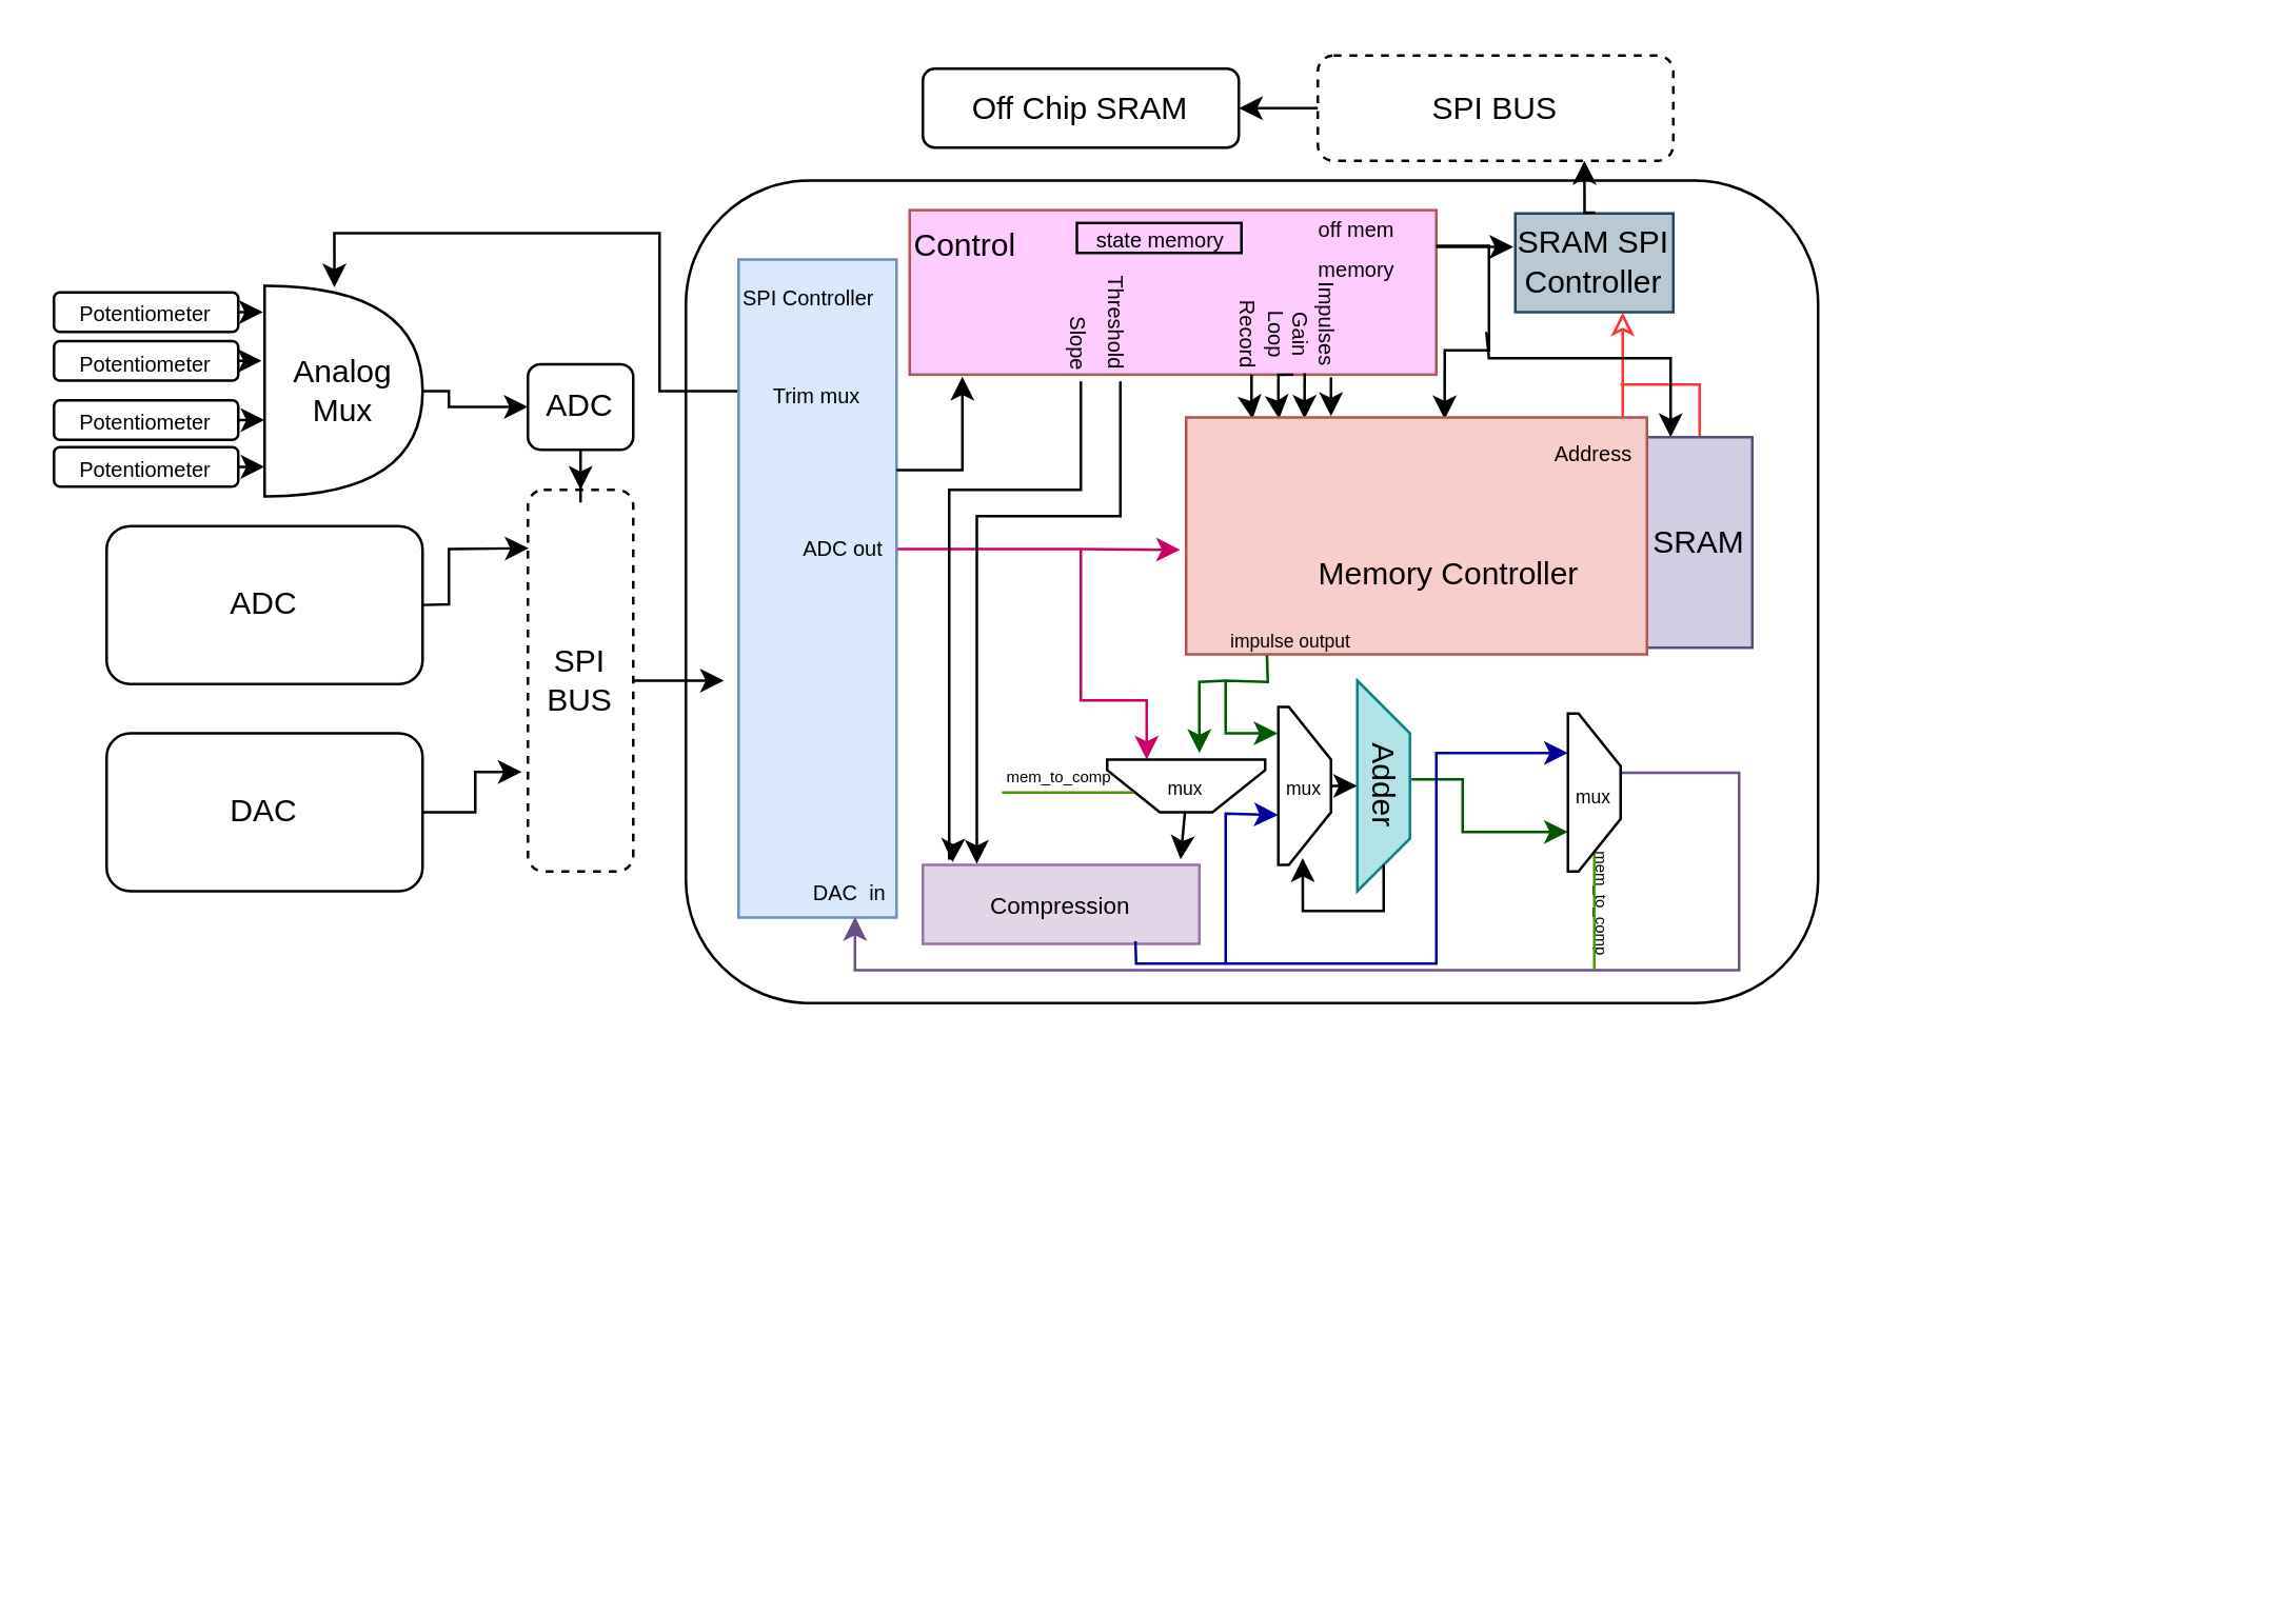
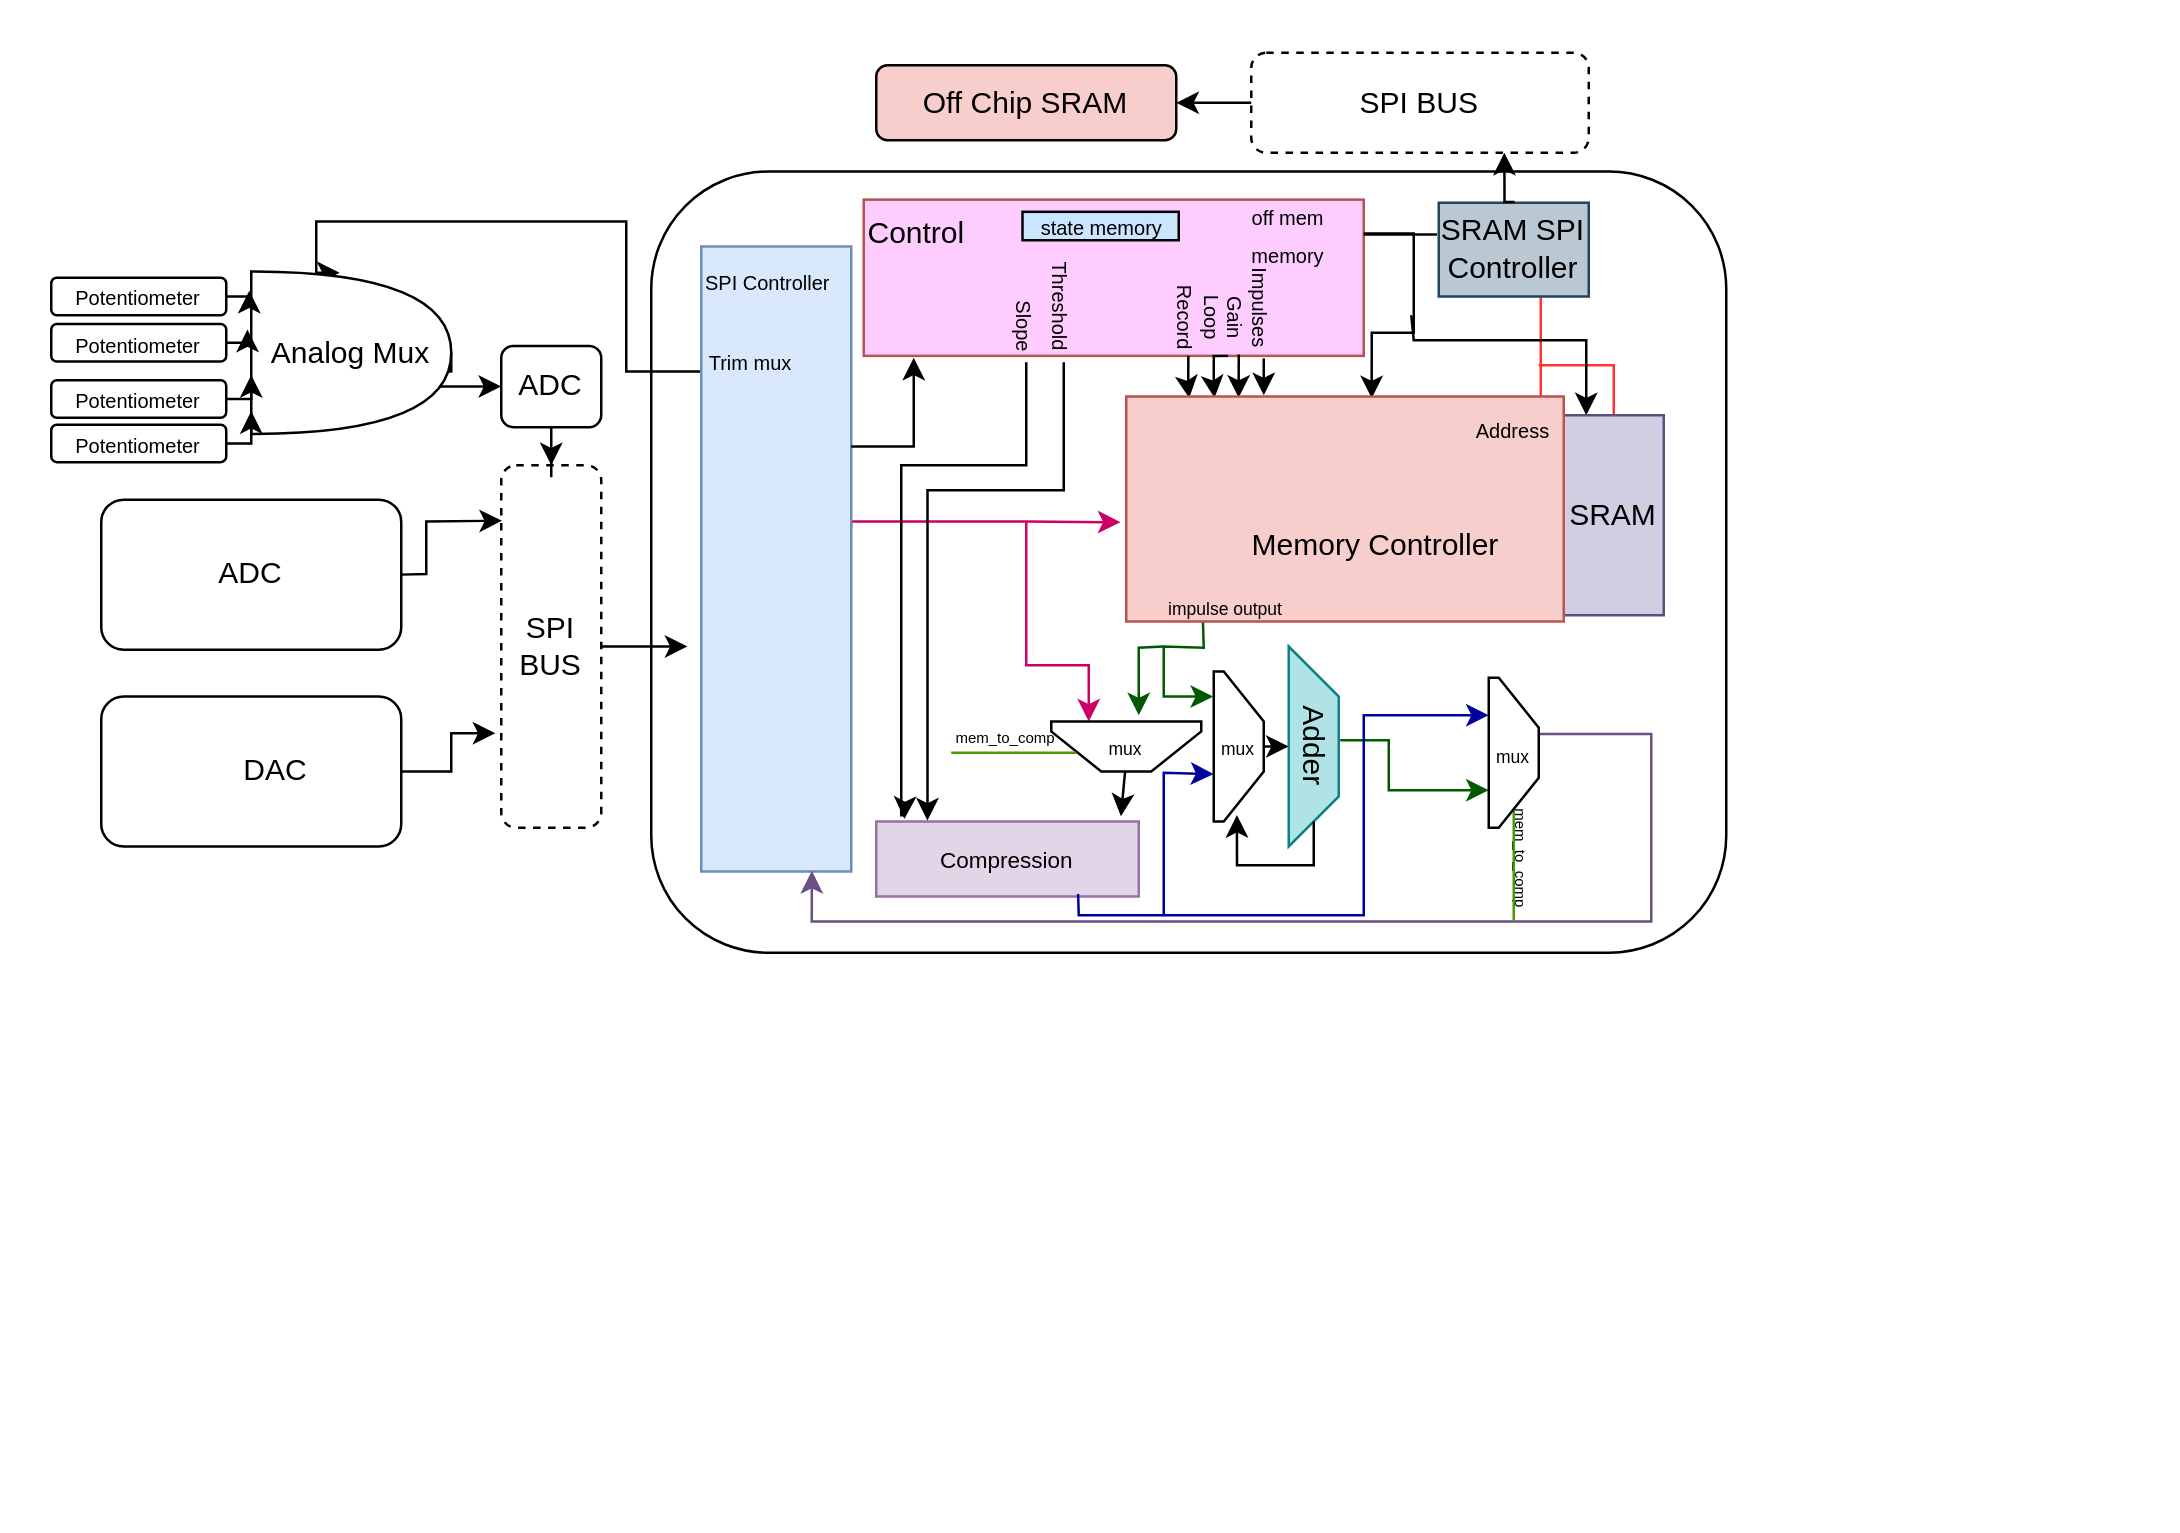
- <mxCell id="85" value="Off Chip SRAM" style="rounded=1;whiteSpace=wrap;html=1;" vertex="1" parent="32"><mxGeometry x="-160" y="-145" width="120" height="30" as="geometry" /></mxCell>
+ <mxCell id="85" value="Off Chip SRAM" style="rounded=1;whiteSpace=wrap;html=1;fillColor=#f8cecc;" vertex="1" parent="32"><mxGeometry x="-160" y="-145" width="120" height="30" as="geometry" /></mxCell>
- <mxCell id="77" value="&lt;font style=&quot;font-size: 8px;&quot;&gt;state memory&lt;/font&gt;" style="rounded=0;whiteSpace=wrap;html=1;fillColor=#ffccff;" vertex="1" parent="32"><mxGeometry x="-101.5" y="-86.38" width="62.5" height="11.38" as="geometry" /></mxCell>
+ <mxCell id="77" value="&lt;font style=&quot;font-size: 8px;&quot;&gt;state memory&lt;/font&gt;" style="rounded=0;whiteSpace=wrap;html=1;fillColor=#CCE5FF;" vertex="1" parent="32"><mxGeometry x="-101.5" y="-86.38" width="62.5" height="11.38" as="geometry" /></mxCell>
- <mxCell id="71" style="edgeStyle=orthogonalEdgeStyle;rounded=0;orthogonalLoop=1;jettySize=auto;html=1;entryX=0.116;entryY=0.395;entryDx=0;entryDy=0;entryPerimeter=0;" edge="1" parent="32" source="70" target="57"><mxGeometry relative="1" as="geometry"><mxPoint x="55" y="-75" as="targetPoint" /><Array as="points"><mxPoint x="65" y="-78" /></Array></mxGeometry></mxCell>
+ <mxCell id="71" style="edgeStyle=orthogonalEdgeStyle;rounded=0;orthogonalLoop=1;jettySize=auto;html=1;entryX=0.116;entryY=0.395;entryDx=0;entryDy=0;entryPerimeter=0;endArrow=none;" edge="1" parent="32" source="70" target="57"><mxGeometry relative="1" as="geometry"><mxPoint x="55" y="-75" as="targetPoint" /><Array as="points"><mxPoint x="65" y="-78" /></Array></mxGeometry></mxCell>
- <mxCell id="33" style="edgeStyle=orthogonalEdgeStyle;rounded=0;orthogonalLoop=1;jettySize=auto;html=1;exitX=0.75;exitY=0;exitDx=0;exitDy=0;entryX=0.635;entryY=0.828;entryDx=0;entryDy=0;entryPerimeter=0;endArrow=classic;endFill=0;strokeColor=#FF3333;" edge="1" parent="32" source="82" target="57"><mxGeometry relative="1" as="geometry" /></mxCell>
+ <mxCell id="33" style="edgeStyle=orthogonalEdgeStyle;rounded=0;orthogonalLoop=1;jettySize=auto;html=1;exitX=0.75;exitY=0;exitDx=0;exitDy=0;entryX=0.635;entryY=0.828;entryDx=0;entryDy=0;entryPerimeter=0;endArrow=none;endFill=0;strokeColor=#FF3333;" edge="1" parent="32" source="82" target="57"><mxGeometry relative="1" as="geometry" /></mxCell>
- <mxCell id="22" value="Analog Mux" style="shape=or;whiteSpace=wrap;html=1;" vertex="1" parent="1"><mxGeometry x="100" y="108" width="60" height="80" as="geometry" /></mxCell>
+ <mxCell id="22" value="Analog Mux" style="shape=or;whiteSpace=wrap;html=1;" vertex="1" parent="1"><mxGeometry x="100" y="108" width="80" height="65" as="geometry" /></mxCell>
- <mxCell id="31" value="&lt;font style=&quot;font-size: 8px;&quot;&gt;Trim mux&lt;/font&gt;" style="text;html=1;strokeColor=none;fillColor=none;align=center;verticalAlign=middle;whiteSpace=wrap;rounded=0;" vertex="1" parent="1"><mxGeometry x="290" y="134" width="40" height="30" as="geometry" /></mxCell>
+ <mxCell id="31" value="&lt;font style=&quot;font-size: 8px;&quot;&gt;Trim mux&lt;/font&gt;" style="text;html=1;strokeColor=none;fillColor=none;align=center;verticalAlign=middle;whiteSpace=wrap;rounded=0;" vertex="1" parent="1"><mxGeometry x="280" y="129" width="40" height="30" as="geometry" /></mxCell>
- <mxCell id="13" value="&lt;font style=&quot;font-size: 8px;&quot;&gt;ADC out&lt;/font&gt;" style="text;html=1;strokeColor=none;fillColor=none;align=center;verticalAlign=middle;whiteSpace=wrap;rounded=0;" vertex="1" parent="1"><mxGeometry x="300" y="199.25" width="40" height="15" as="geometry" /></mxCell>
- <mxCell id="8" value="DAC" style="text;html=1;strokeColor=none;fillColor=none;align=center;verticalAlign=middle;whiteSpace=wrap;rounded=0;" parent="6" vertex="1"><mxGeometry x="30" y="15" width="60" height="30" as="geometry" /></mxCell>
+ <mxCell id="8" value="DAC" style="text;html=1;strokeColor=none;fillColor=none;align=center;verticalAlign=middle;whiteSpace=wrap;rounded=0;" parent="6" vertex="1"><mxGeometry x="40" y="15" width="60" height="30" as="geometry" /></mxCell>
- <mxCell id="15" value="&lt;font style=&quot;font-size: 8px;&quot;&gt;DAC&amp;nbsp; in&lt;/font&gt;" style="text;html=1;strokeColor=none;fillColor=none;align=center;verticalAlign=middle;whiteSpace=wrap;rounded=0;" vertex="1" parent="1"><mxGeometry x="305" y="330.5" width="35" height="15" as="geometry" /></mxCell>
